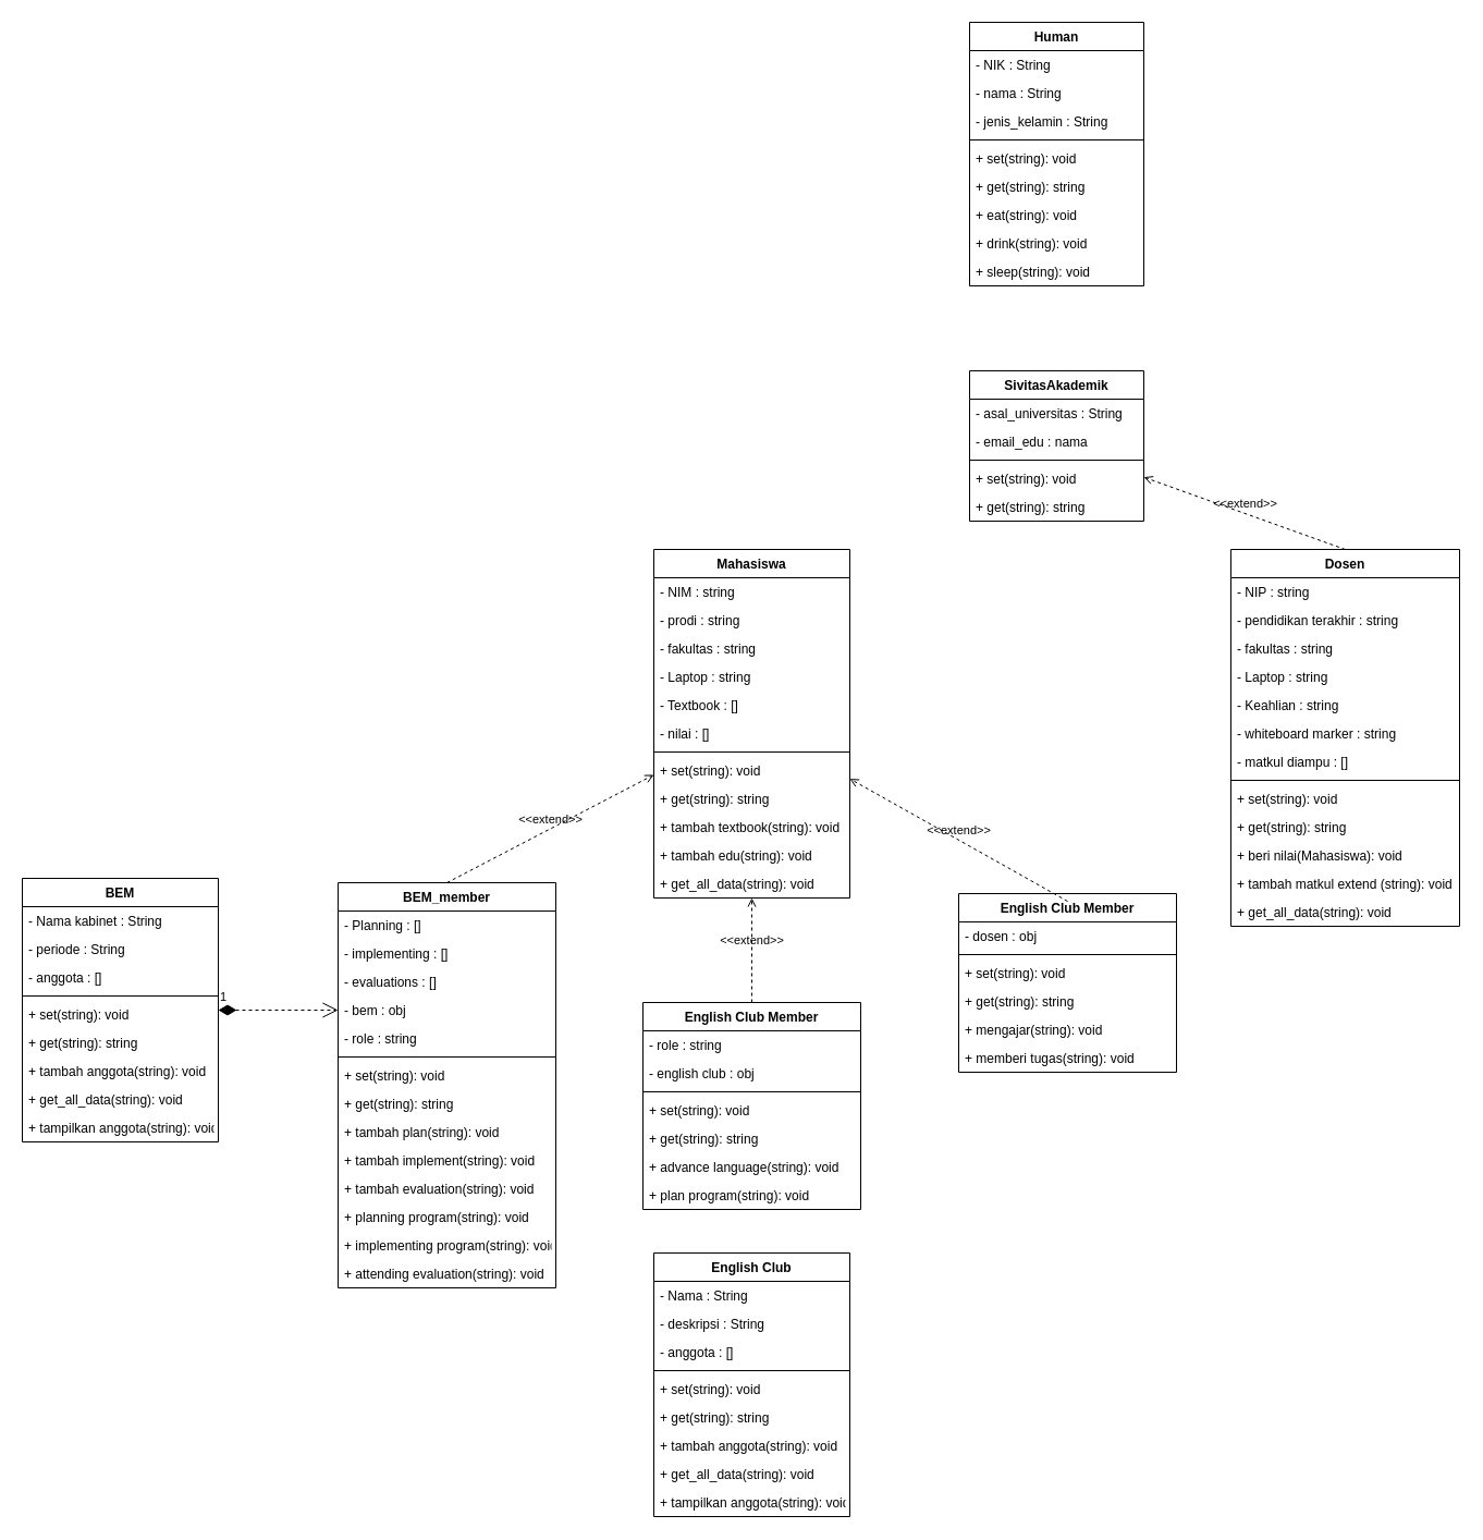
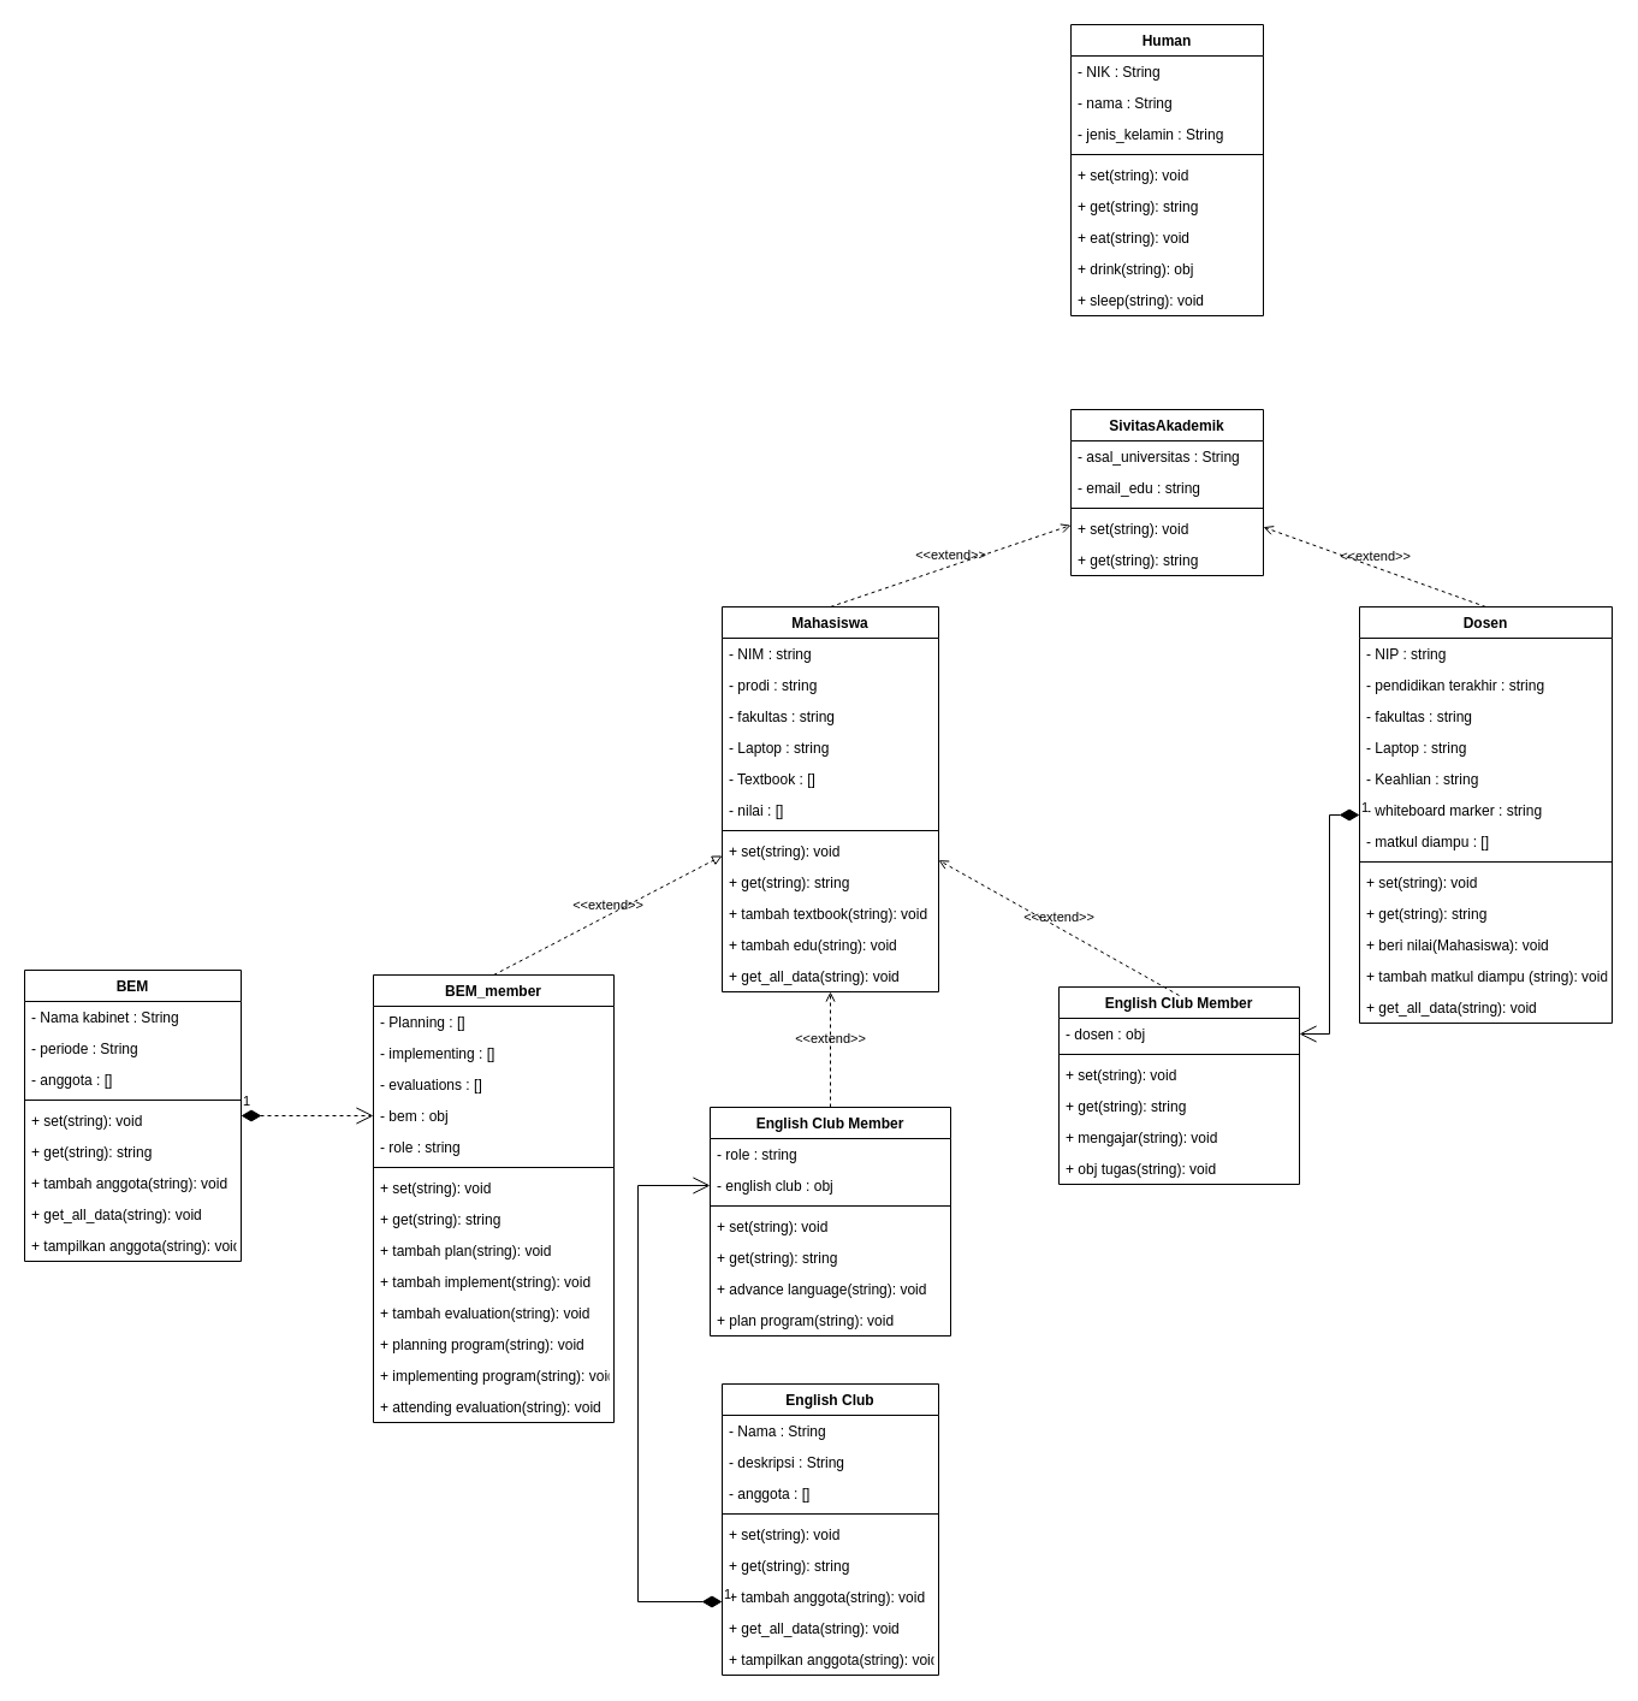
- <mxCell id="10" value="+ drink(string): void" style="text;strokeColor=none;fillColor=none;align=left;verticalAlign=top;spacingLeft=4;spacingRight=4;overflow=hidden;rotatable=0;points=[[0,0.5],[1,0.5]];portConstraint=eastwest;" vertex="1" parent="2"><mxGeometry y="190" width="160" height="26" as="geometry" /></mxCell>
+ <mxCell id="10" value="+ drink(string): obj" style="text;strokeColor=none;fillColor=none;align=left;verticalAlign=top;spacingLeft=4;spacingRight=4;overflow=hidden;rotatable=0;points=[[0,0.5],[1,0.5]];portConstraint=eastwest;" vertex="1" parent="2"><mxGeometry y="190" width="160" height="26" as="geometry" /></mxCell>
- <mxCell id="14" value="- email_edu : nama" style="text;strokeColor=none;fillColor=none;align=left;verticalAlign=top;spacingLeft=4;spacingRight=4;overflow=hidden;rotatable=0;points=[[0,0.5],[1,0.5]];portConstraint=eastwest;" vertex="1" parent="12"><mxGeometry y="52" width="160" height="26" as="geometry" /></mxCell>
+ <mxCell id="14" value="- email_edu : string" style="text;strokeColor=none;fillColor=none;align=left;verticalAlign=top;spacingLeft=4;spacingRight=4;overflow=hidden;rotatable=0;points=[[0,0.5],[1,0.5]];portConstraint=eastwest;" vertex="1" parent="12"><mxGeometry y="52" width="160" height="26" as="geometry" /></mxCell>
+ <mxCell id="31" value="&amp;lt;&amp;lt;extend&amp;gt;&amp;gt;" style="html=1;verticalAlign=bottom;labelBackgroundColor=none;endArrow=open;endFill=0;dashed=1;rounded=0;exitX=0.5;exitY=0;exitDx=0;exitDy=0;" edge="1" parent="1" source="18" target="12"><mxGeometry width="160" relative="1" as="geometry"><mxPoint x="730" y="418" as="sourcePoint" /><mxPoint x="730" y="340" as="targetPoint" /></mxGeometry></mxCell>
- <mxCell id="57" value="&amp;lt;&amp;lt;extend&amp;gt;&amp;gt;" style="html=1;verticalAlign=bottom;labelBackgroundColor=none;endArrow=open;endFill=0;dashed=1;rounded=0;exitX=0.5;exitY=0;exitDx=0;exitDy=0;" edge="1" parent="1" source="42" target="18"><mxGeometry width="160" relative="1" as="geometry"><mxPoint x="270" y="636" as="sourcePoint" /><mxPoint x="470" y="550" as="targetPoint" /></mxGeometry></mxCell>
+ <mxCell id="57" value="&amp;lt;&amp;lt;extend&amp;gt;&amp;gt;" style="html=1;verticalAlign=bottom;labelBackgroundColor=none;endArrow=block;endFill=0;dashed=1;rounded=0;exitX=0.5;exitY=0;exitDx=0;exitDy=0;" edge="1" parent="1" source="42" target="18"><mxGeometry width="160" relative="1" as="geometry"><mxPoint x="270" y="636" as="sourcePoint" /><mxPoint x="470" y="550" as="targetPoint" /></mxGeometry></mxCell>
+ <mxCell id="102" value="1" style="endArrow=open;html=1;endSize=12;startArrow=diamondThin;startSize=14;startFill=1;edgeStyle=orthogonalEdgeStyle;align=left;verticalAlign=bottom;rounded=0;" edge="1" parent="1" source="79" target="95"><mxGeometry x="-1" y="3" relative="1" as="geometry"><mxPoint x="790" y="800" as="sourcePoint" /><mxPoint x="1140" y="800" as="targetPoint" /><Array as="points" /></mxGeometry></mxCell>
- <mxCell id="91" value="+ tambah matkul extend (string): void" style="text;strokeColor=none;fillColor=none;align=left;verticalAlign=top;spacingLeft=4;spacingRight=4;overflow=hidden;rotatable=0;points=[[0,0.5],[1,0.5]];portConstraint=eastwest;" vertex="1" parent="79"><mxGeometry y="294" width="210" height="26" as="geometry" /></mxCell>
+ <mxCell id="91" value="+ tambah matkul diampu (string): void" style="text;strokeColor=none;fillColor=none;align=left;verticalAlign=top;spacingLeft=4;spacingRight=4;overflow=hidden;rotatable=0;points=[[0,0.5],[1,0.5]];portConstraint=eastwest;" vertex="1" parent="79"><mxGeometry y="294" width="210" height="26" as="geometry" /></mxCell>
- <mxCell id="100" value="+ memberi tugas(string): void" style="text;strokeColor=none;fillColor=none;align=left;verticalAlign=top;spacingLeft=4;spacingRight=4;overflow=hidden;rotatable=0;points=[[0,0.5],[1,0.5]];portConstraint=eastwest;" vertex="1" parent="94"><mxGeometry y="138" width="200" height="26" as="geometry" /></mxCell>
+ <mxCell id="100" value="+ obj tugas(string): void" style="text;strokeColor=none;fillColor=none;align=left;verticalAlign=top;spacingLeft=4;spacingRight=4;overflow=hidden;rotatable=0;points=[[0,0.5],[1,0.5]];portConstraint=eastwest;" vertex="1" parent="94"><mxGeometry y="138" width="200" height="26" as="geometry" /></mxCell>
+ <mxCell id="77" value="1" style="endArrow=open;html=1;endSize=12;startArrow=diamondThin;startSize=14;startFill=1;edgeStyle=orthogonalEdgeStyle;align=left;verticalAlign=bottom;rounded=0;" edge="1" parent="1" source="58" target="70"><mxGeometry x="-1" y="3" relative="1" as="geometry"><mxPoint x="460" y="1250" as="sourcePoint" /><mxPoint x="570" y="1250" as="targetPoint" /><Array as="points"><mxPoint x="530" y="1331" /><mxPoint x="530" y="985" /></Array></mxGeometry></mxCell>
